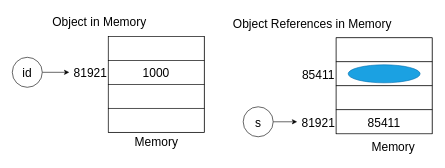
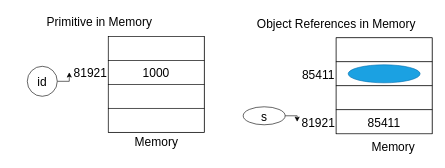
- <mxCell id="11" value="Object in Memory" style="text;html=1;align=center;verticalAlign=middle;resizable=0;points=[];autosize=1;strokeColor=none;fillColor=none;fontSize=20;" vertex="1" parent="1"><mxGeometry x="70" y="20" width="190" height="30" as="geometry" /></mxCell>
+ <mxCell id="11" value="Primitive in Memory" style="text;html=1;align=center;verticalAlign=middle;resizable=0;points=[];autosize=1;strokeColor=none;fillColor=none;fontSize=20;" vertex="1" parent="1"><mxGeometry x="70" y="20" width="190" height="30" as="geometry" /></mxCell>
- <mxCell id="19" value="Object References in Memory" style="text;html=1;align=center;verticalAlign=middle;resizable=0;points=[];autosize=1;strokeColor=none;fillColor=none;fontSize=20;" vertex="1" parent="1"><mxGeometry x="380" y="22.5" width="280" height="30" as="geometry" /></mxCell>
+ <mxCell id="19" value="Object References in Memory" style="text;html=1;align=center;verticalAlign=middle;resizable=0;points=[];autosize=1;strokeColor=none;fillColor=none;fontSize=20;" vertex="1" parent="1"><mxGeometry x="420" y="22.5" width="280" height="30" as="geometry" /></mxCell>
- <mxCell id="3" value="&lt;font style=&quot;font-size: 20px&quot;&gt;id&lt;/font&gt;" style="ellipse;whiteSpace=wrap;html=1;aspect=fixed;" vertex="1" parent="1"><mxGeometry x="20" y="95" width="50" height="50" as="geometry" /></mxCell>
+ <mxCell id="3" value="&lt;font style=&quot;font-size: 20px&quot;&gt;id&lt;/font&gt;" style="ellipse;whiteSpace=wrap;html=1;aspect=fixed;" vertex="1" parent="1"><mxGeometry x="45" y="110" width="50" height="50" as="geometry" /></mxCell>
- <mxCell id="13" value="&lt;font style=&quot;font-size: 20px&quot;&gt;s&lt;/font&gt;" style="ellipse;whiteSpace=wrap;html=1;aspect=fixed;" vertex="1" parent="1"><mxGeometry x="405" y="177.5" width="50" height="50" as="geometry" /></mxCell>
+ <mxCell id="13" value="&lt;font style=&quot;font-size: 20px&quot;&gt;s&lt;/font&gt;" style="ellipse;whiteSpace=wrap;html=1;aspect=fixed;" vertex="1" parent="1"><mxGeometry x="405" y="177.5" width="70" height="30" as="geometry" /></mxCell>
